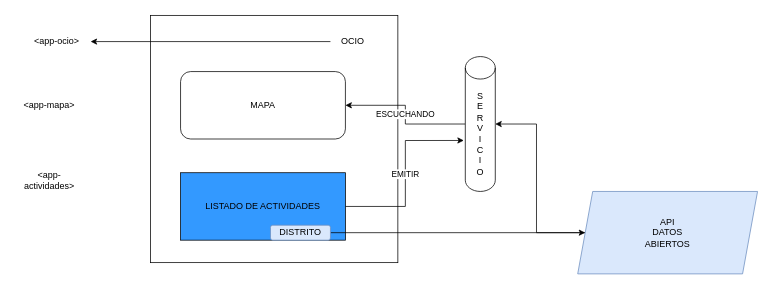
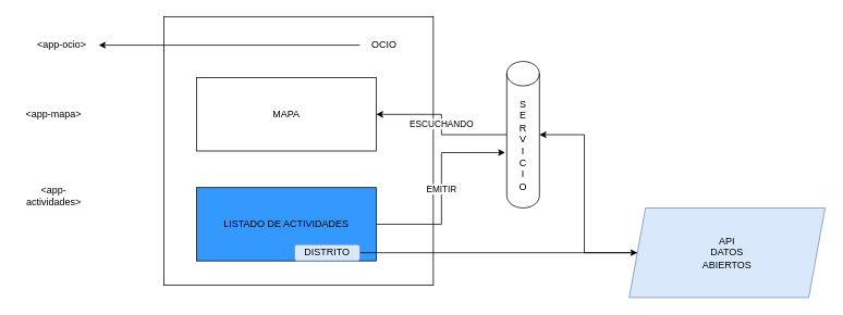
- <mxCell id="5" value="MAPA" style="whiteSpace=wrap;html=1;rounded=1;" parent="1" vertex="1"><mxGeometry x="240" y="95" width="220" height="90" as="geometry" /></mxCell>
+ <mxCell id="5" value="MAPA" style="rounded=0;whiteSpace=wrap;html=1;" parent="1" vertex="1"><mxGeometry x="240" y="95" width="220" height="90" as="geometry" /></mxCell>
